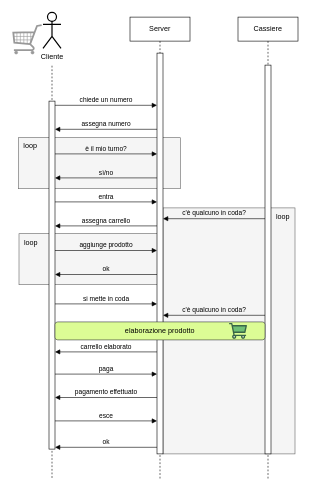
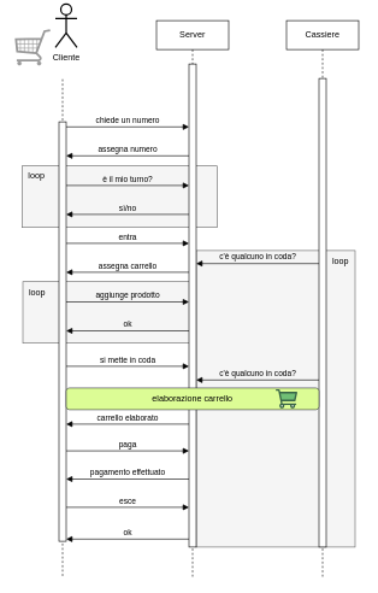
- <mxCell id="10" value="Cliente" style="shape=umlActor;verticalLabelPosition=bottom;verticalAlign=top;html=1;strokeWidth=2;" parent="1" vertex="1"><mxGeometry x="71" y="20" width="30" height="60" as="geometry" /></mxCell>
+ <mxCell id="10" value="Cliente" style="shape=umlActor;verticalLabelPosition=bottom;verticalAlign=top;html=1;strokeWidth=2;" parent="1" vertex="1"><mxGeometry x="76" y="5" width="30" height="60" as="geometry" /></mxCell>
- <mxCell id="22" value="elaborazione prodotto" style="rounded=1;whiteSpace=wrap;html=1;fillColor=#DCFC95;strokeColor=#36393d;" parent="1" vertex="1"><mxGeometry x="91" y="536" width="350" height="30" as="geometry" /></mxCell>
+ <mxCell id="22" value="elaborazione carrello" style="rounded=1;whiteSpace=wrap;html=1;fillColor=#DCFC95;strokeColor=#36393d;" parent="1" vertex="1"><mxGeometry x="91" y="536" width="350" height="30" as="geometry" /></mxCell>
